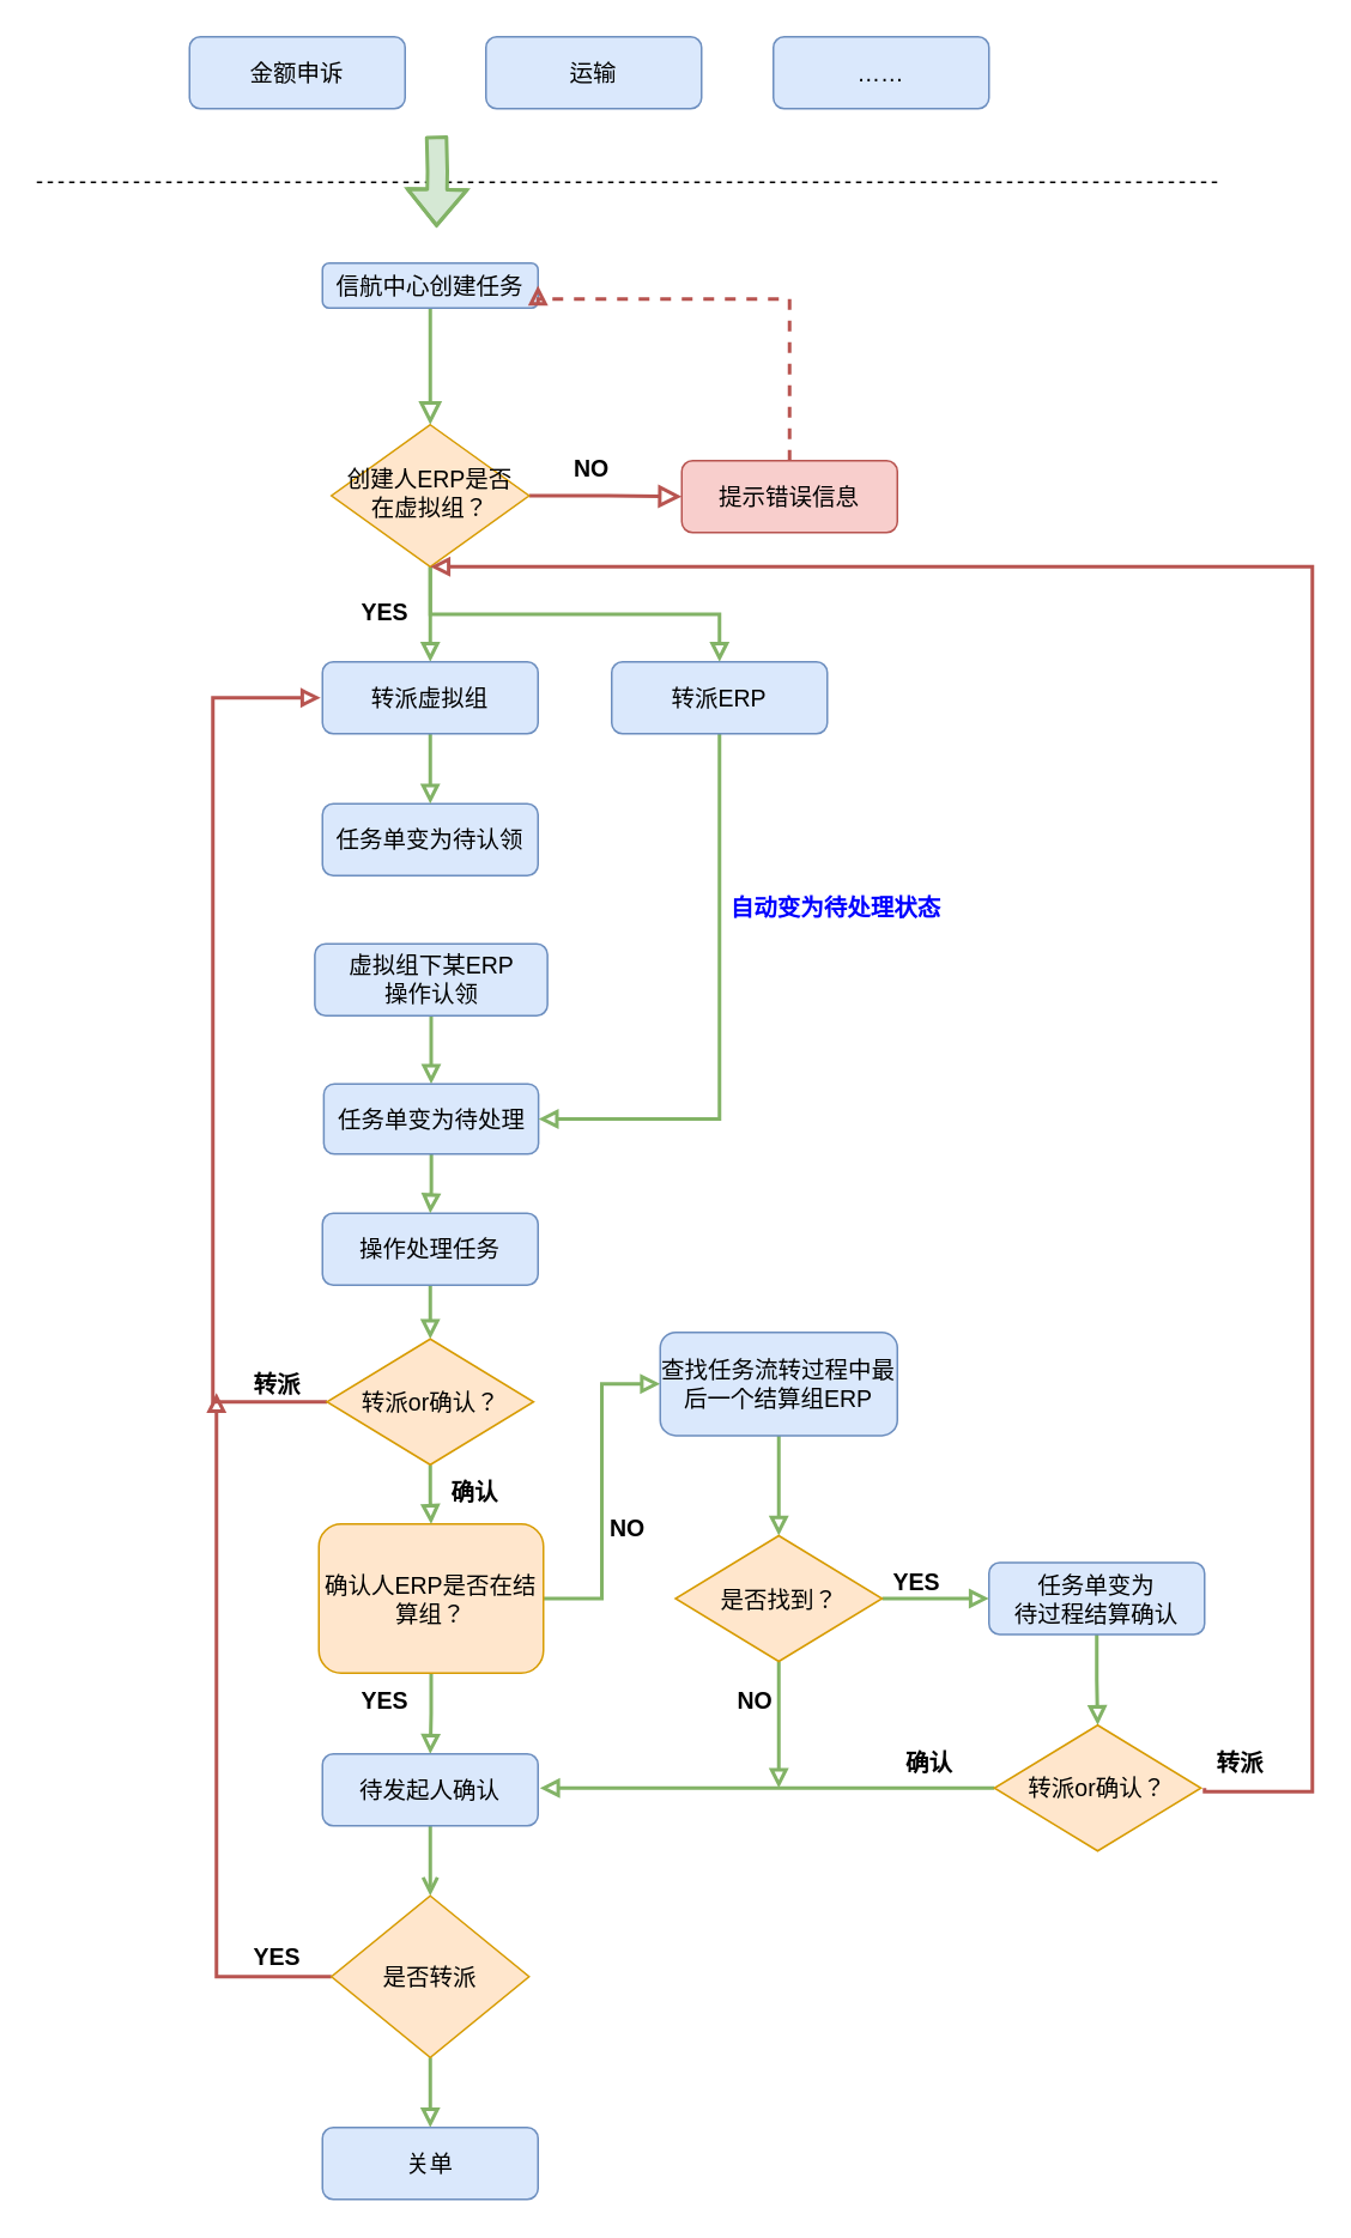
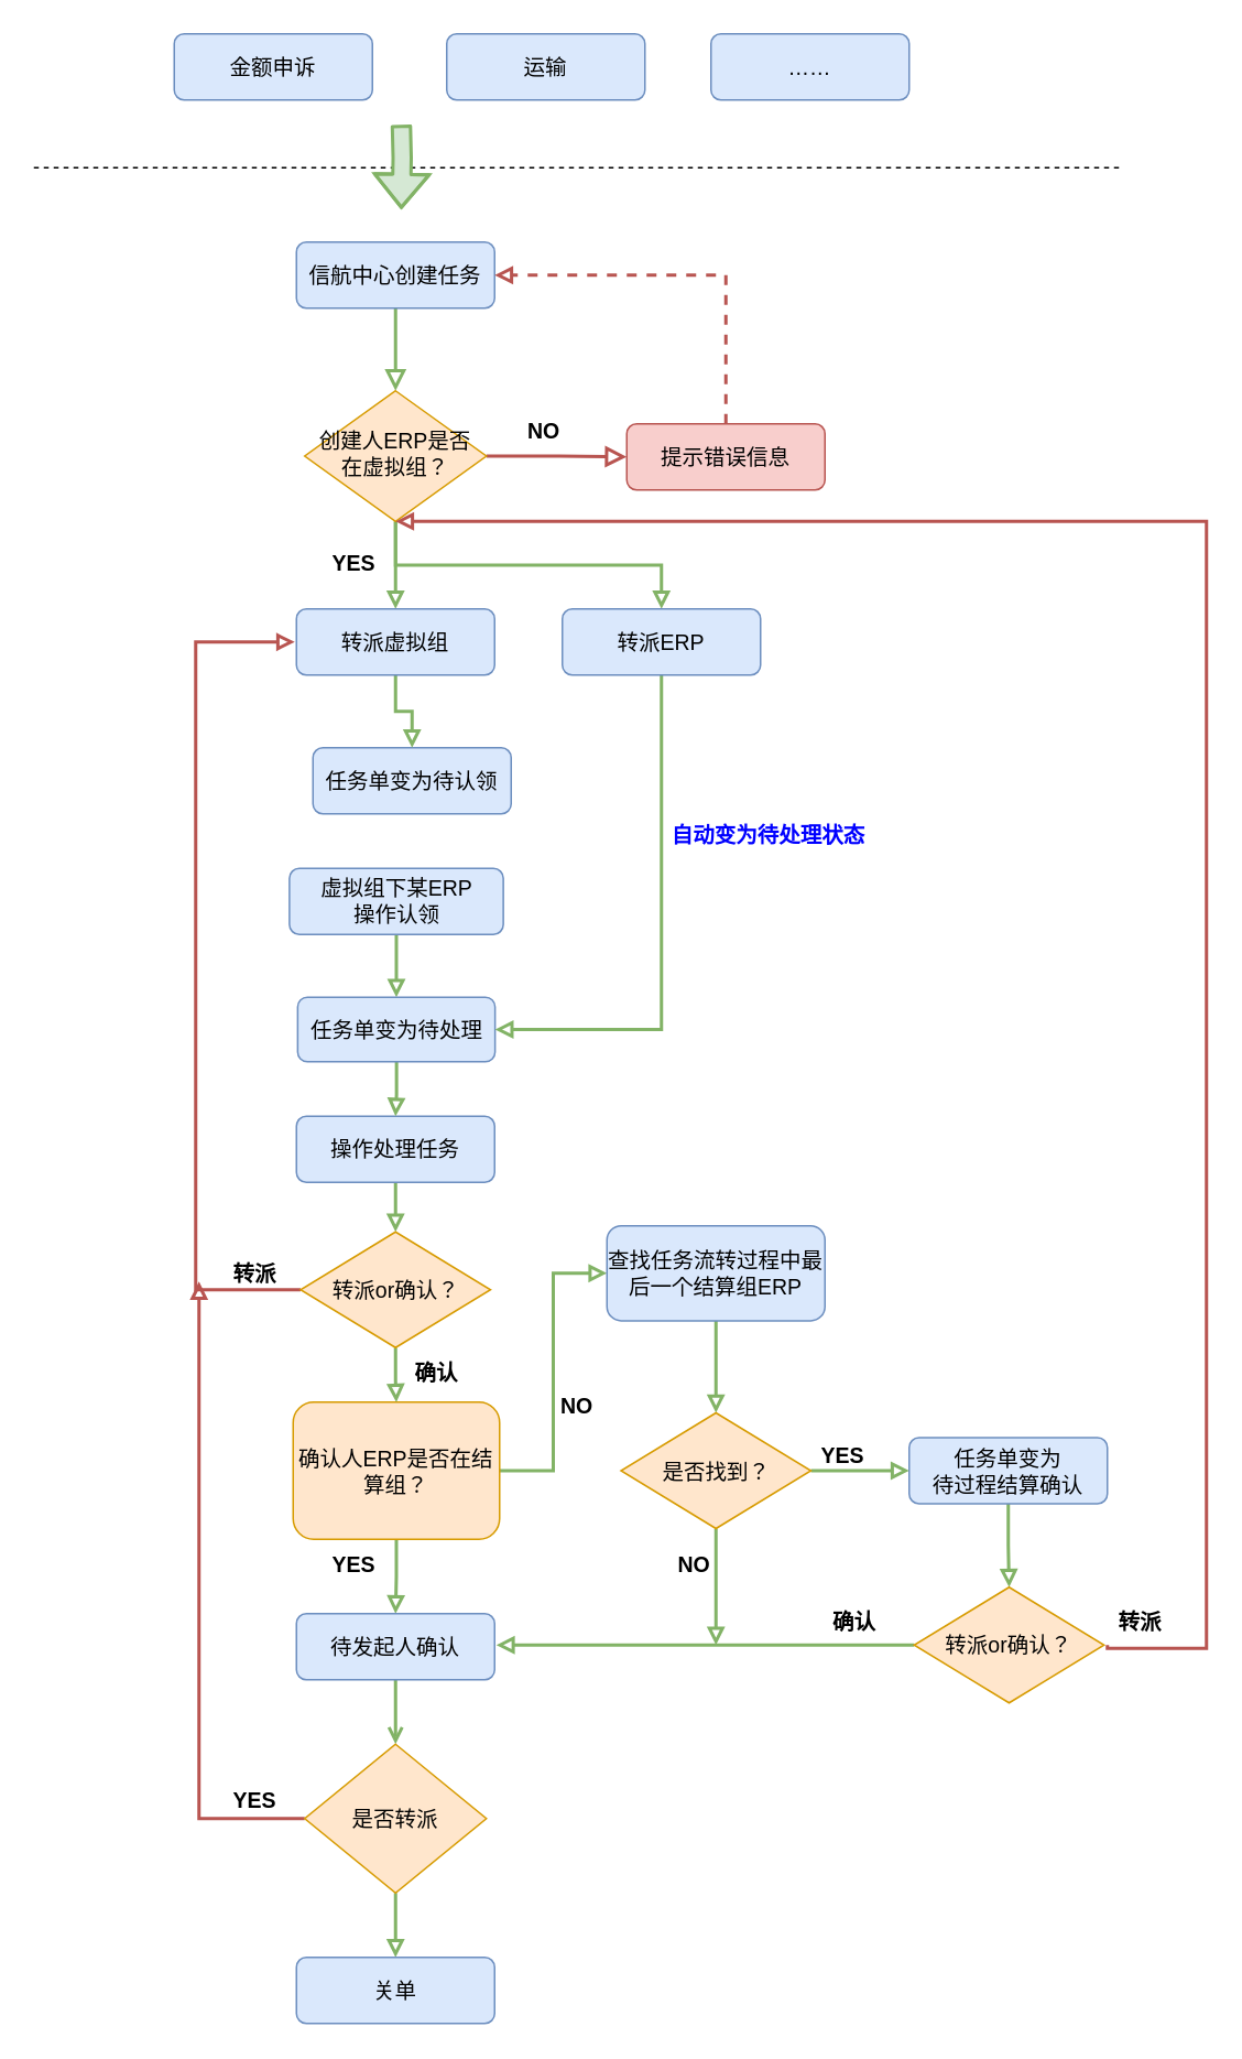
- <mxCell id="3" value="信航中心创建任务" style="rounded=1;whiteSpace=wrap;html=1;fontSize=13;glass=0;strokeWidth=1;shadow=0;fillColor=#dae8fc;strokeColor=#6c8ebf;" parent="1" vertex="1"><mxGeometry x="179" y="146" width="120" height="25" as="geometry" /></mxCell>
+ <mxCell id="3" value="信航中心创建任务" style="rounded=1;whiteSpace=wrap;html=1;fontSize=13;glass=0;strokeWidth=1;shadow=0;fillColor=#dae8fc;strokeColor=#6c8ebf;" parent="1" vertex="1"><mxGeometry x="179" y="146" width="120" height="40" as="geometry" /></mxCell>
- <mxCell id="10" value="任务单变为待认领" style="rounded=1;whiteSpace=wrap;html=1;fontSize=13;glass=0;strokeWidth=1;shadow=0;fillColor=#dae8fc;strokeColor=#6c8ebf;" parent="1" vertex="1"><mxGeometry x="179" y="447" width="120" height="40" as="geometry" /></mxCell>
+ <mxCell id="10" value="任务单变为待认领" style="rounded=1;whiteSpace=wrap;html=1;fontSize=13;glass=0;strokeWidth=1;shadow=0;fillColor=#dae8fc;strokeColor=#6c8ebf;" parent="1" vertex="1"><mxGeometry x="189" y="452" width="120" height="40" as="geometry" /></mxCell>
